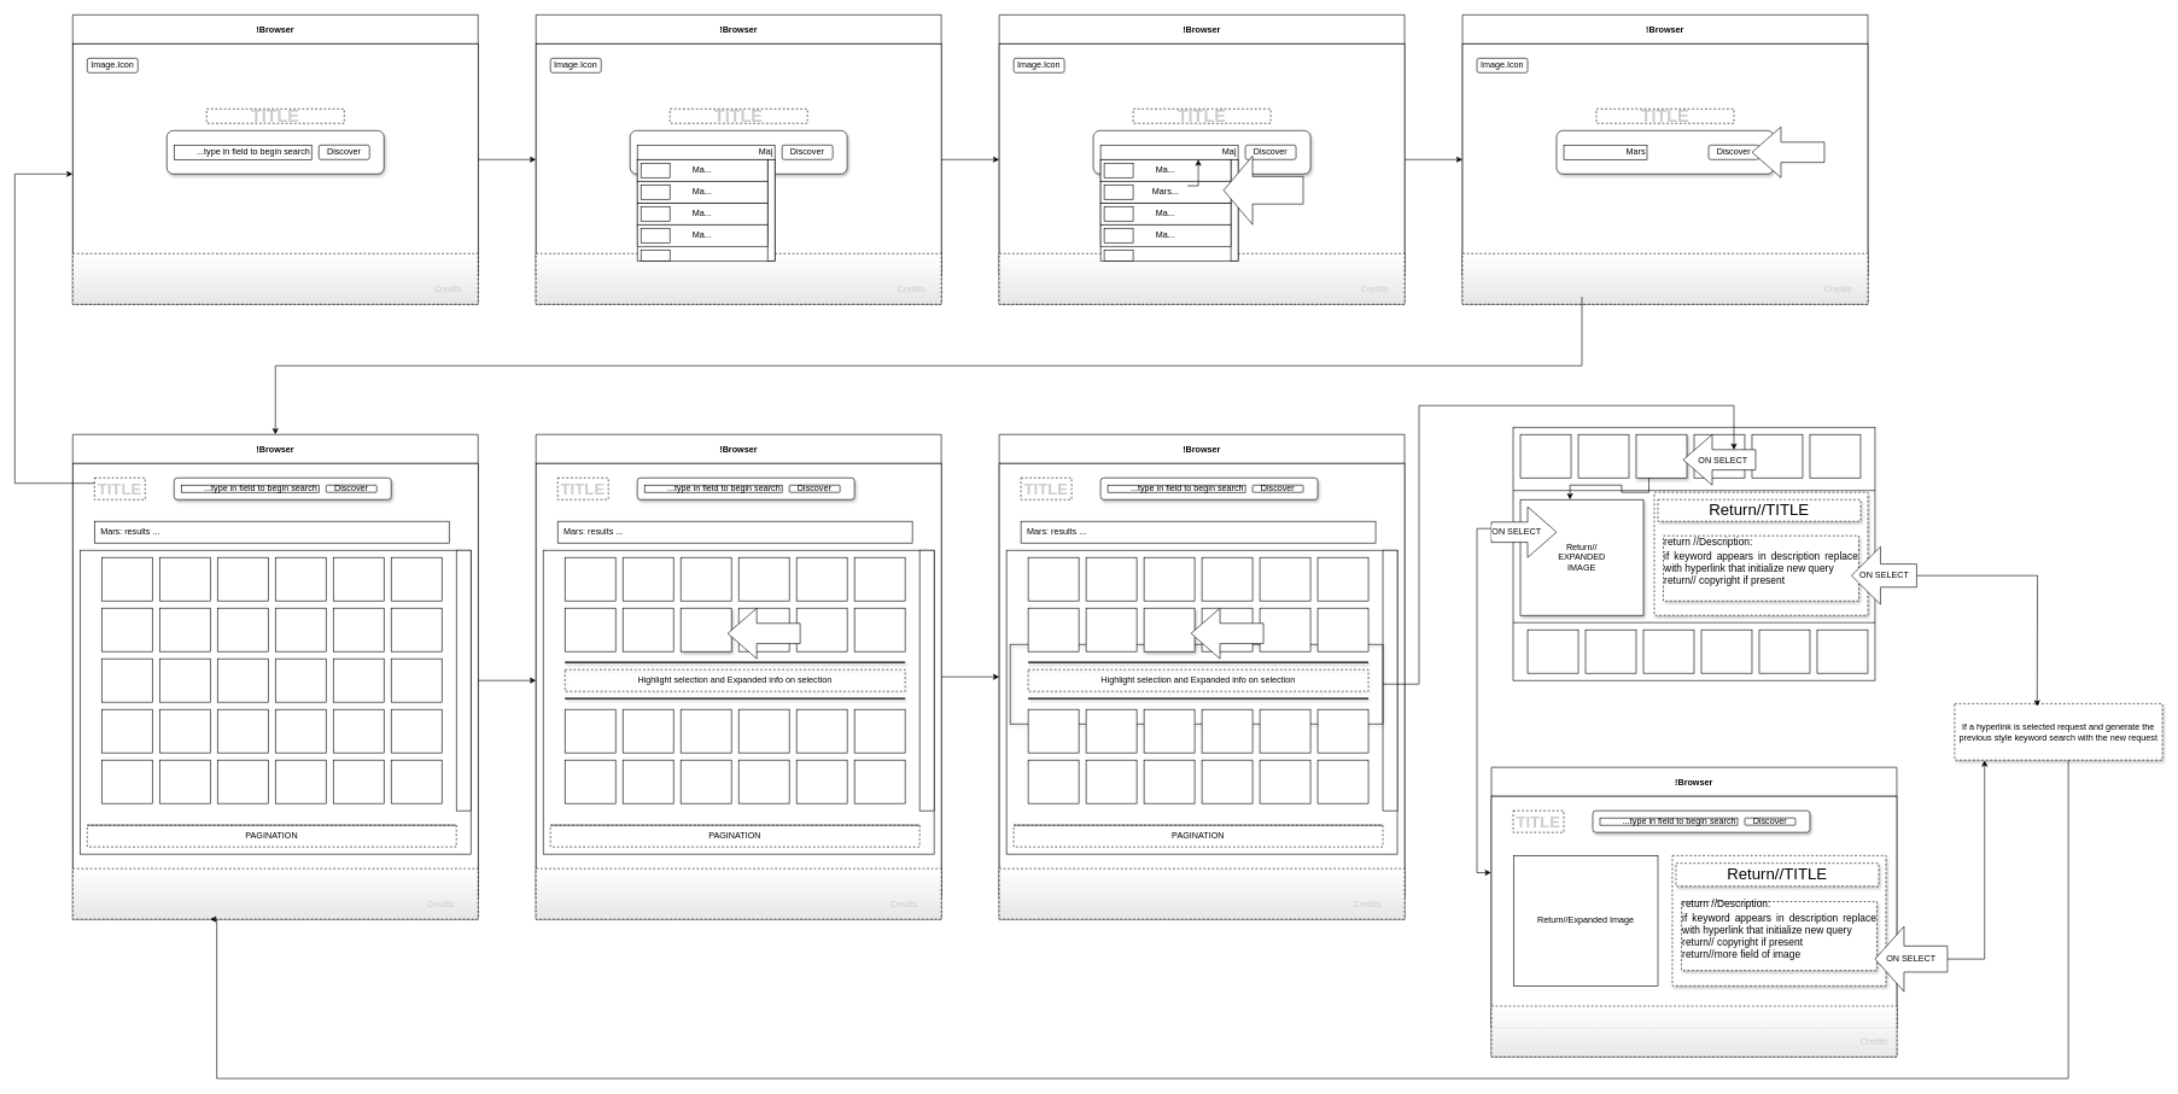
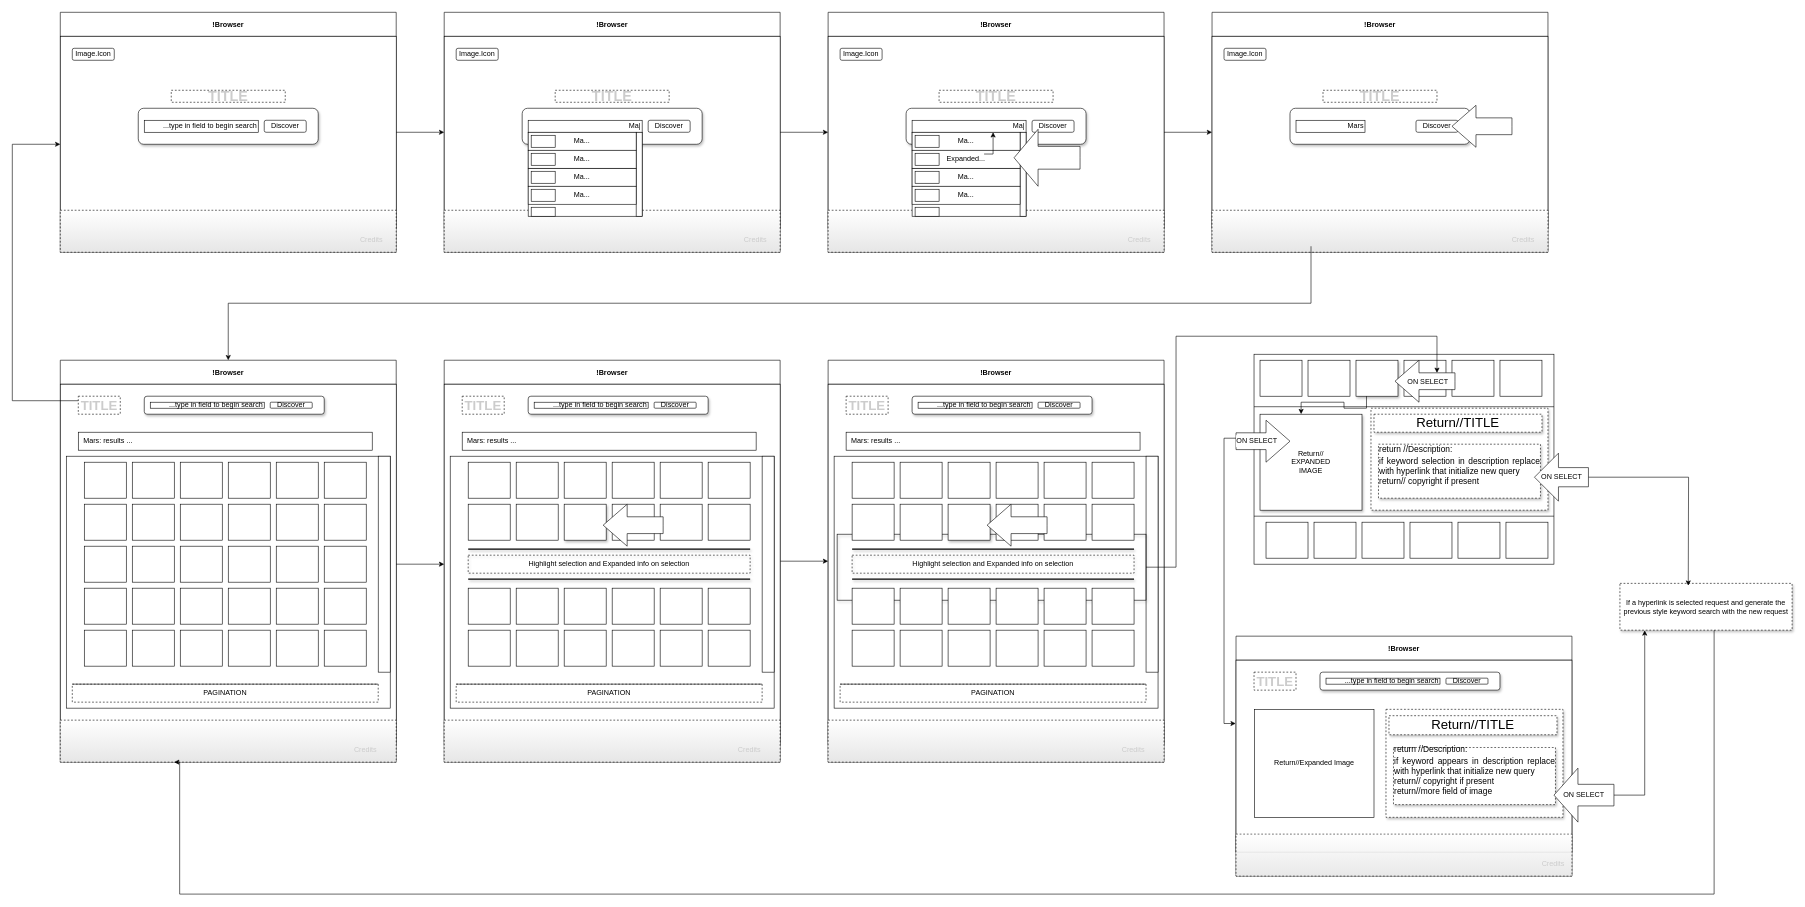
- <mxCell id="78" value="Mars..." style="rounded=0;whiteSpace=wrap;html=1;shadow=0;glass=0;sketch=0;fontColor=#000000;strokeColor=default;fillColor=default;gradientColor=none;gradientDirection=north;fontStyle=0" vertex="1" parent="63"><mxGeometry x="140" y="230" width="180" height="30" as="geometry" /></mxCell>
+ <mxCell id="78" value="Expanded..." style="rounded=0;whiteSpace=wrap;html=1;shadow=0;glass=0;sketch=0;fontColor=#000000;strokeColor=default;fillColor=default;gradientColor=none;gradientDirection=north;fontStyle=0" vertex="1" parent="63"><mxGeometry x="140" y="230" width="180" height="30" as="geometry" /></mxCell>
- <mxCell id="263" value="&lt;div style=&quot;text-align: justify&quot;&gt;&lt;span style=&quot;font-size: 14px&quot;&gt;return //Description:&lt;/span&gt;&lt;/div&gt;&lt;font&gt;&lt;div style=&quot;font-size: 14px ; text-align: justify&quot;&gt;&lt;span&gt;if keyword appears in description replace with hyperlink that initialize new query&amp;nbsp;&lt;/span&gt;&lt;/div&gt;&lt;div style=&quot;font-size: 14px ; text-align: justify&quot;&gt;&lt;span&gt;return// copyright if present&lt;/span&gt;&lt;/div&gt;&lt;div style=&quot;text-align: justify&quot;&gt;&lt;span style=&quot;font-size: 14px&quot;&gt;&lt;br&gt;&lt;/span&gt;&lt;/div&gt;&lt;/font&gt;" style="rounded=0;whiteSpace=wrap;html=1;shadow=1;glass=0;dashed=1;sketch=0;fontSize=22;fontColor=#000000;strokeColor=default;fillColor=default;gradientColor=none;gradientDirection=north;align=center;" vertex="1" parent="260"><mxGeometry x="12.5" y="60" width="270" height="90" as="geometry" /></mxCell>
+ <mxCell id="263" value="&lt;div style=&quot;text-align: justify&quot;&gt;&lt;span style=&quot;font-size: 14px&quot;&gt;return //Description:&lt;/span&gt;&lt;/div&gt;&lt;font&gt;&lt;div style=&quot;font-size: 14px ; text-align: justify&quot;&gt;&lt;span&gt;if keyword selection in description replace with hyperlink that initialize new query&amp;nbsp;&lt;/span&gt;&lt;/div&gt;&lt;div style=&quot;font-size: 14px ; text-align: justify&quot;&gt;&lt;span&gt;return// copyright if present&lt;/span&gt;&lt;/div&gt;&lt;div style=&quot;text-align: justify&quot;&gt;&lt;span style=&quot;font-size: 14px&quot;&gt;&lt;br&gt;&lt;/span&gt;&lt;/div&gt;&lt;/font&gt;" style="rounded=0;whiteSpace=wrap;html=1;shadow=1;glass=0;dashed=1;sketch=0;fontSize=22;fontColor=#000000;strokeColor=default;fillColor=default;gradientColor=none;gradientDirection=north;align=center;" vertex="1" parent="260"><mxGeometry x="12.5" y="60" width="270" height="90" as="geometry" /></mxCell>
